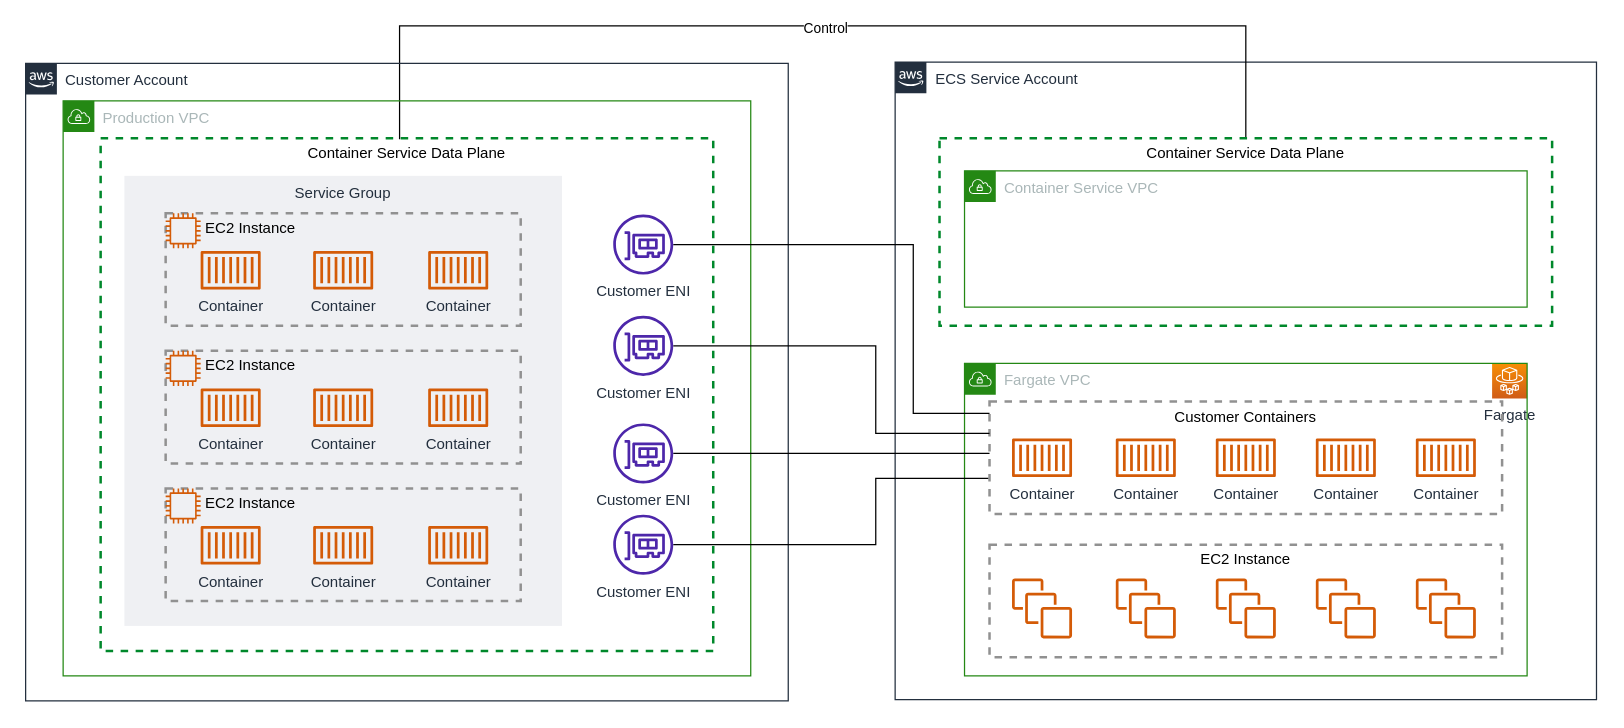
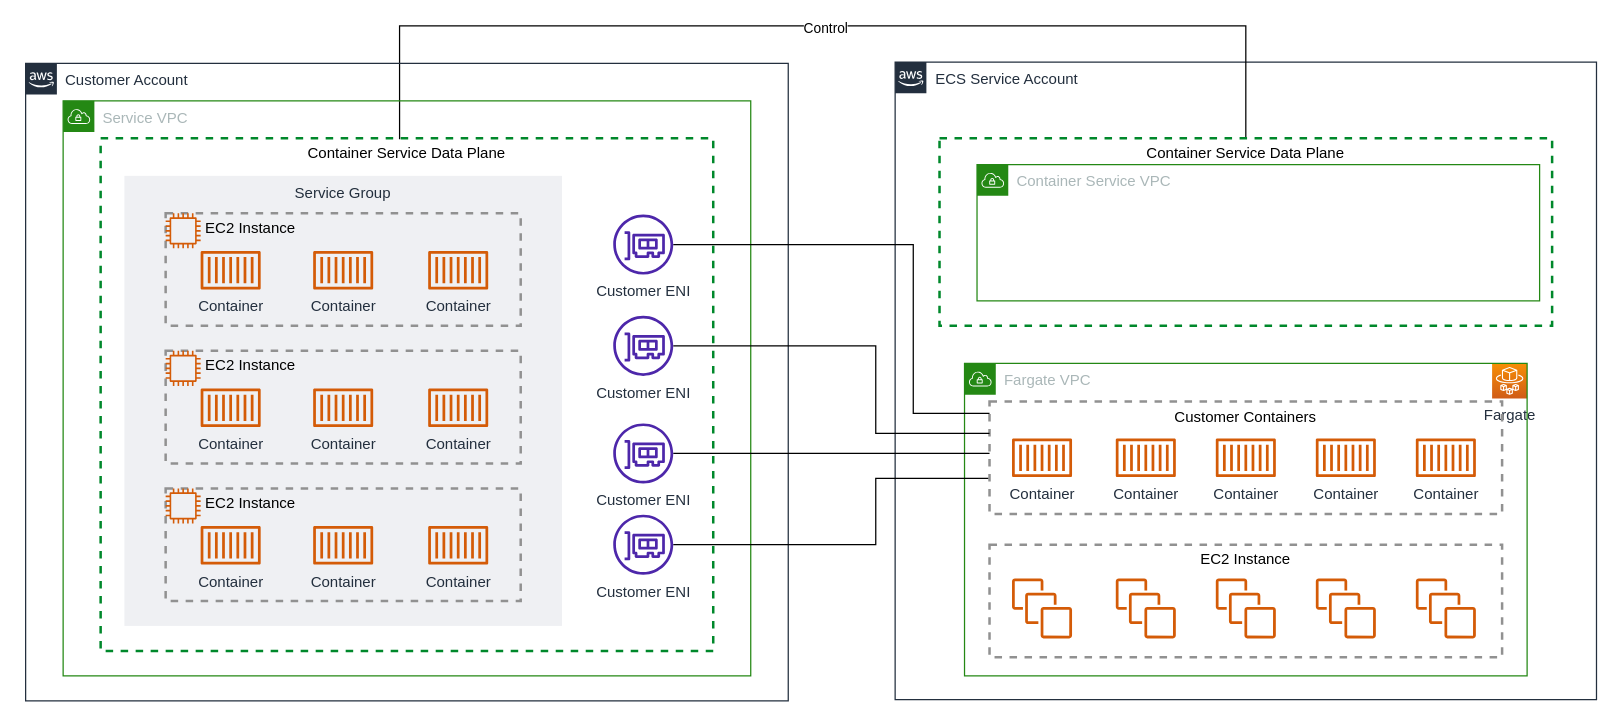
- <mxCell id="7" value="Production VPC" style="points=[[0,0],[0.25,0],[0.5,0],[0.75,0],[1,0],[1,0.25],[1,0.5],[1,0.75],[1,1],[0.75,1],[0.5,1],[0.25,1],[0,1],[0,0.75],[0,0.5],[0,0.25]];outlineConnect=0;gradientColor=none;html=1;whiteSpace=wrap;fontSize=12;fontStyle=0;container=0;pointerEvents=0;collapsible=0;recursiveResize=0;shape=mxgraph.aws4.group;grIcon=mxgraph.aws4.group_vpc;strokeColor=#248814;fillColor=none;verticalAlign=top;align=left;spacingLeft=30;fontColor=#AAB7B8;dashed=0;" parent="1" vertex="1"><mxGeometry x="50" y="80" width="550" height="460" as="geometry" /></mxCell>
+ <mxCell id="7" value="Service VPC" style="points=[[0,0],[0.25,0],[0.5,0],[0.75,0],[1,0],[1,0.25],[1,0.5],[1,0.75],[1,1],[0.75,1],[0.5,1],[0.25,1],[0,1],[0,0.75],[0,0.5],[0,0.25]];outlineConnect=0;gradientColor=none;html=1;whiteSpace=wrap;fontSize=12;fontStyle=0;container=0;pointerEvents=0;collapsible=0;recursiveResize=0;shape=mxgraph.aws4.group;grIcon=mxgraph.aws4.group_vpc;strokeColor=#248814;fillColor=none;verticalAlign=top;align=left;spacingLeft=30;fontColor=#AAB7B8;dashed=0;" parent="1" vertex="1"><mxGeometry x="50" y="80" width="550" height="460" as="geometry" /></mxCell>
- <mxCell id="50" value="Container Service VPC" style="points=[[0,0],[0.25,0],[0.5,0],[0.75,0],[1,0],[1,0.25],[1,0.5],[1,0.75],[1,1],[0.75,1],[0.5,1],[0.25,1],[0,1],[0,0.75],[0,0.5],[0,0.25]];outlineConnect=0;gradientColor=none;html=1;whiteSpace=wrap;fontSize=12;fontStyle=0;container=0;pointerEvents=0;collapsible=0;recursiveResize=0;shape=mxgraph.aws4.group;grIcon=mxgraph.aws4.group_vpc;strokeColor=#248814;fillColor=none;verticalAlign=top;align=left;spacingLeft=30;fontColor=#AAB7B8;dashed=0;" parent="1" vertex="1"><mxGeometry x="771" y="136" width="450" height="109" as="geometry" /></mxCell>
+ <mxCell id="50" value="Container Service VPC" style="points=[[0,0],[0.25,0],[0.5,0],[0.75,0],[1,0],[1,0.25],[1,0.5],[1,0.75],[1,1],[0.75,1],[0.5,1],[0.25,1],[0,1],[0,0.75],[0,0.5],[0,0.25]];outlineConnect=0;gradientColor=none;html=1;whiteSpace=wrap;fontSize=12;fontStyle=0;container=0;pointerEvents=0;collapsible=0;recursiveResize=0;shape=mxgraph.aws4.group;grIcon=mxgraph.aws4.group_vpc;strokeColor=#248814;fillColor=none;verticalAlign=top;align=left;spacingLeft=30;fontColor=#AAB7B8;dashed=0;" parent="1" vertex="1"><mxGeometry x="781" y="131" width="450" height="109" as="geometry" /></mxCell>
